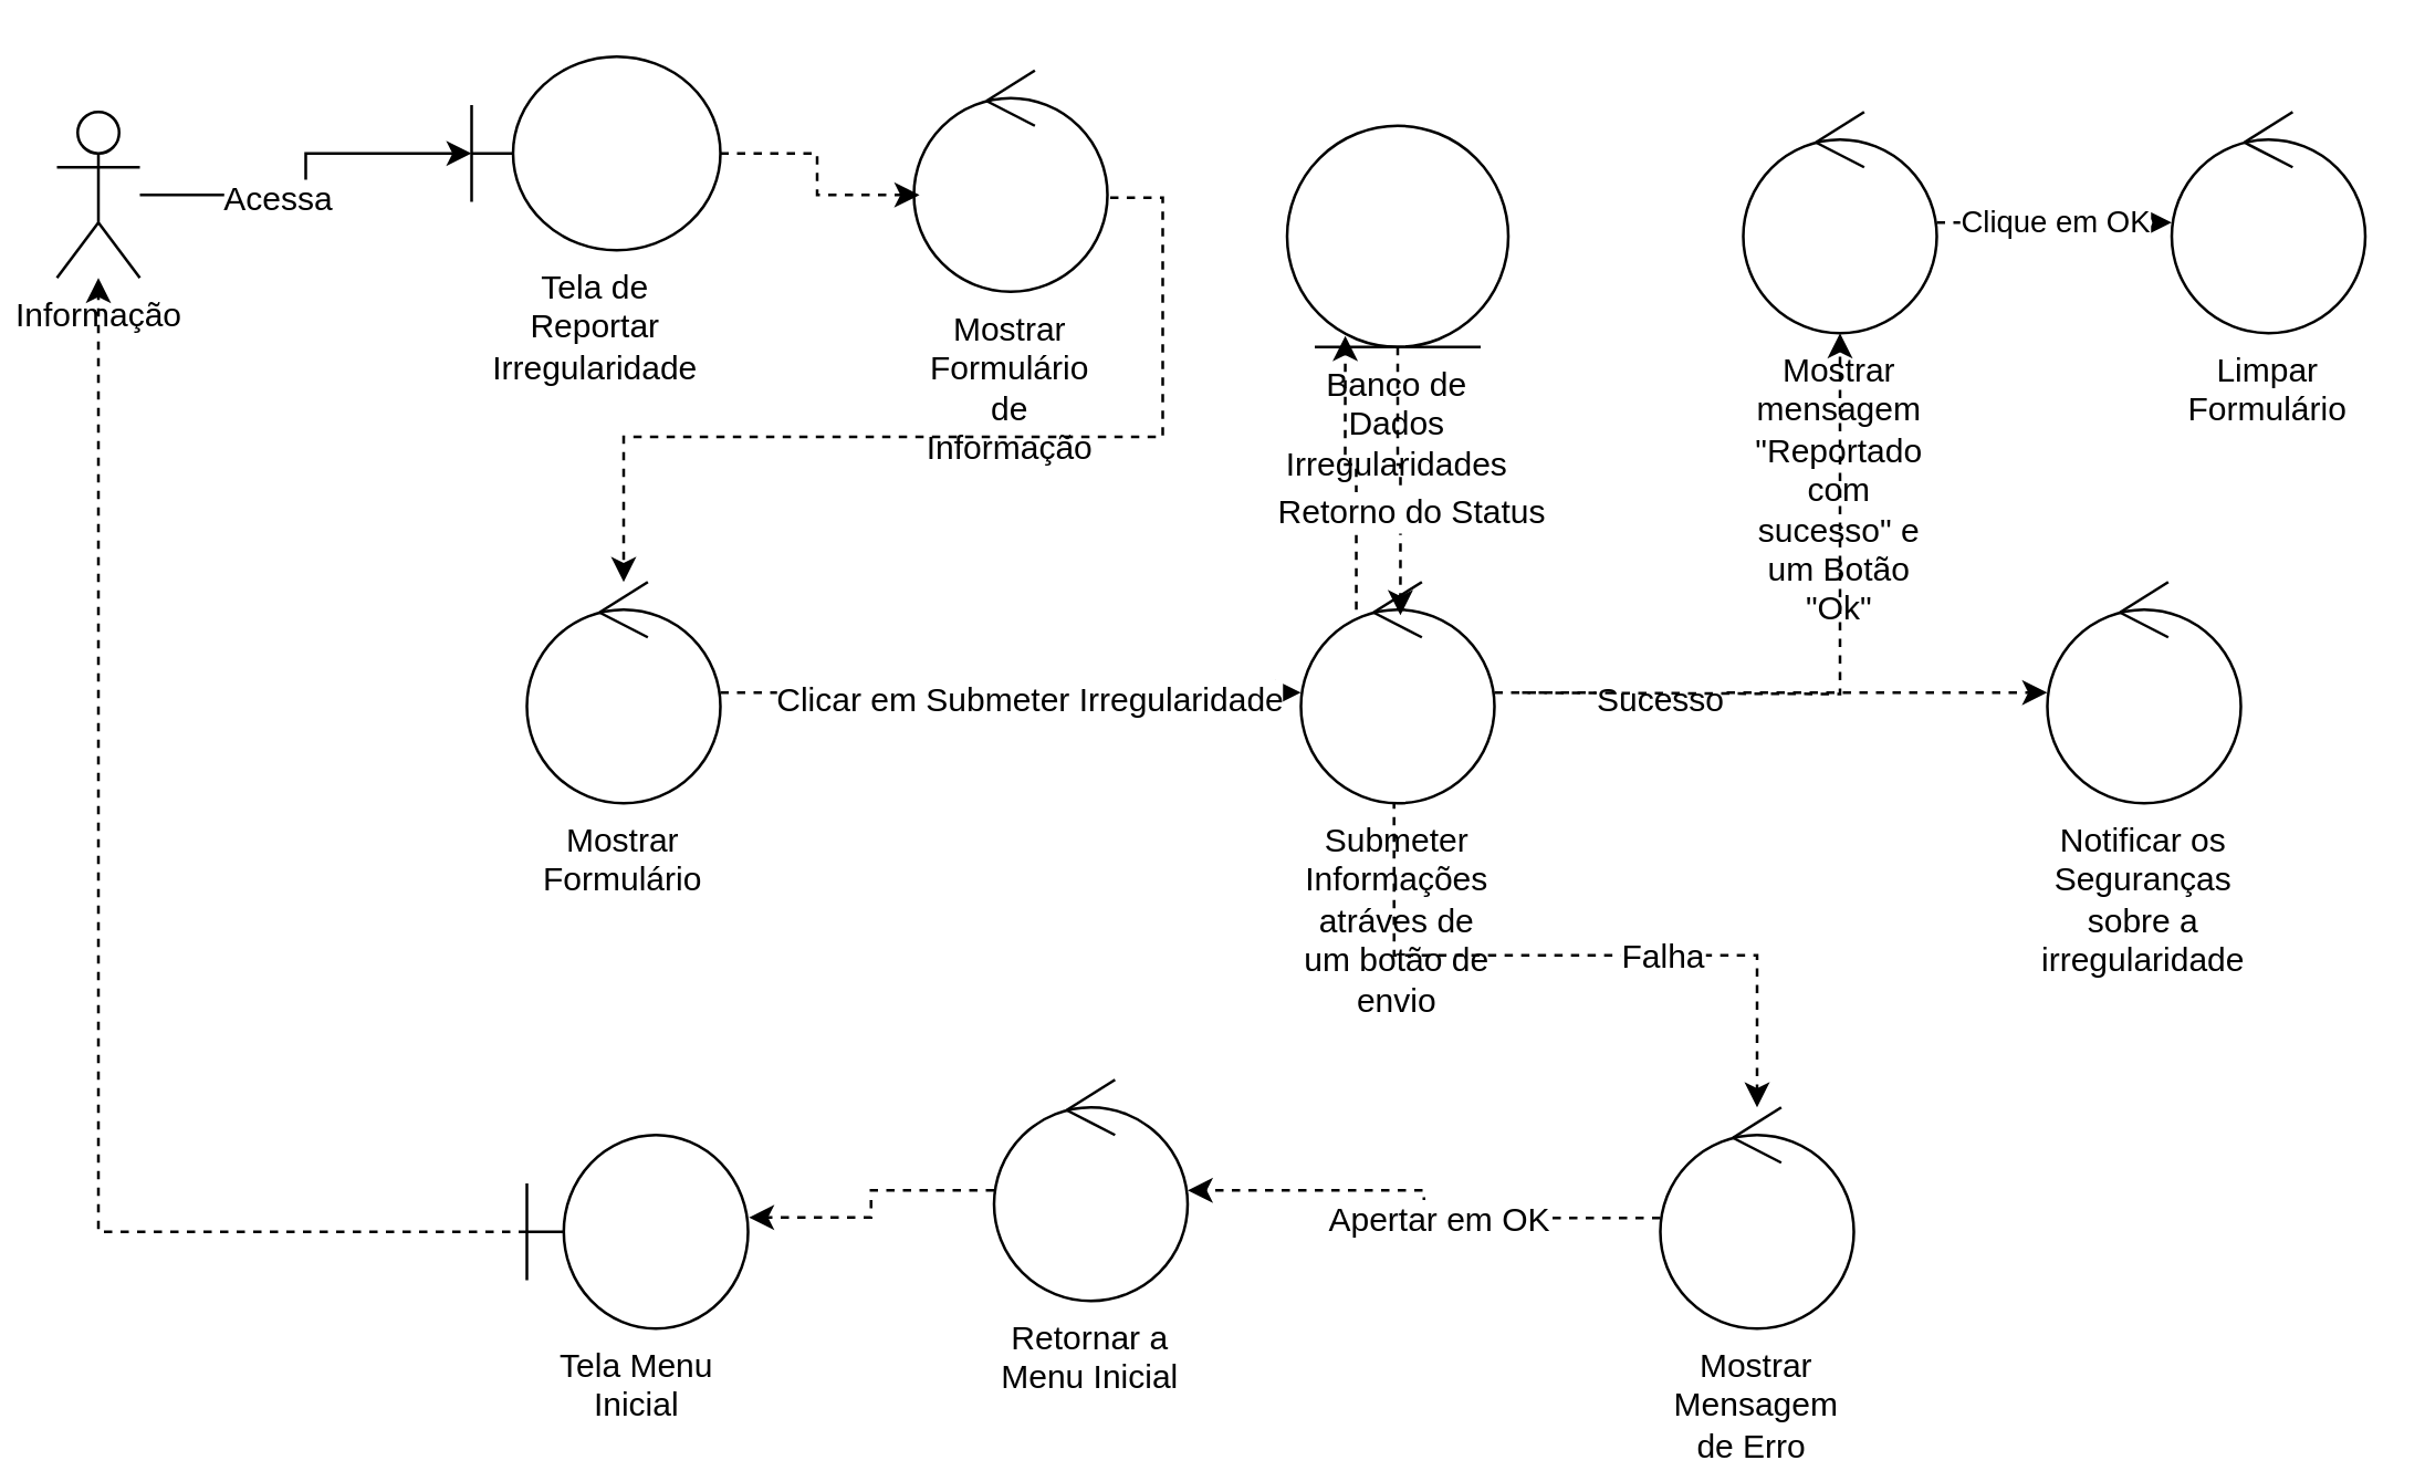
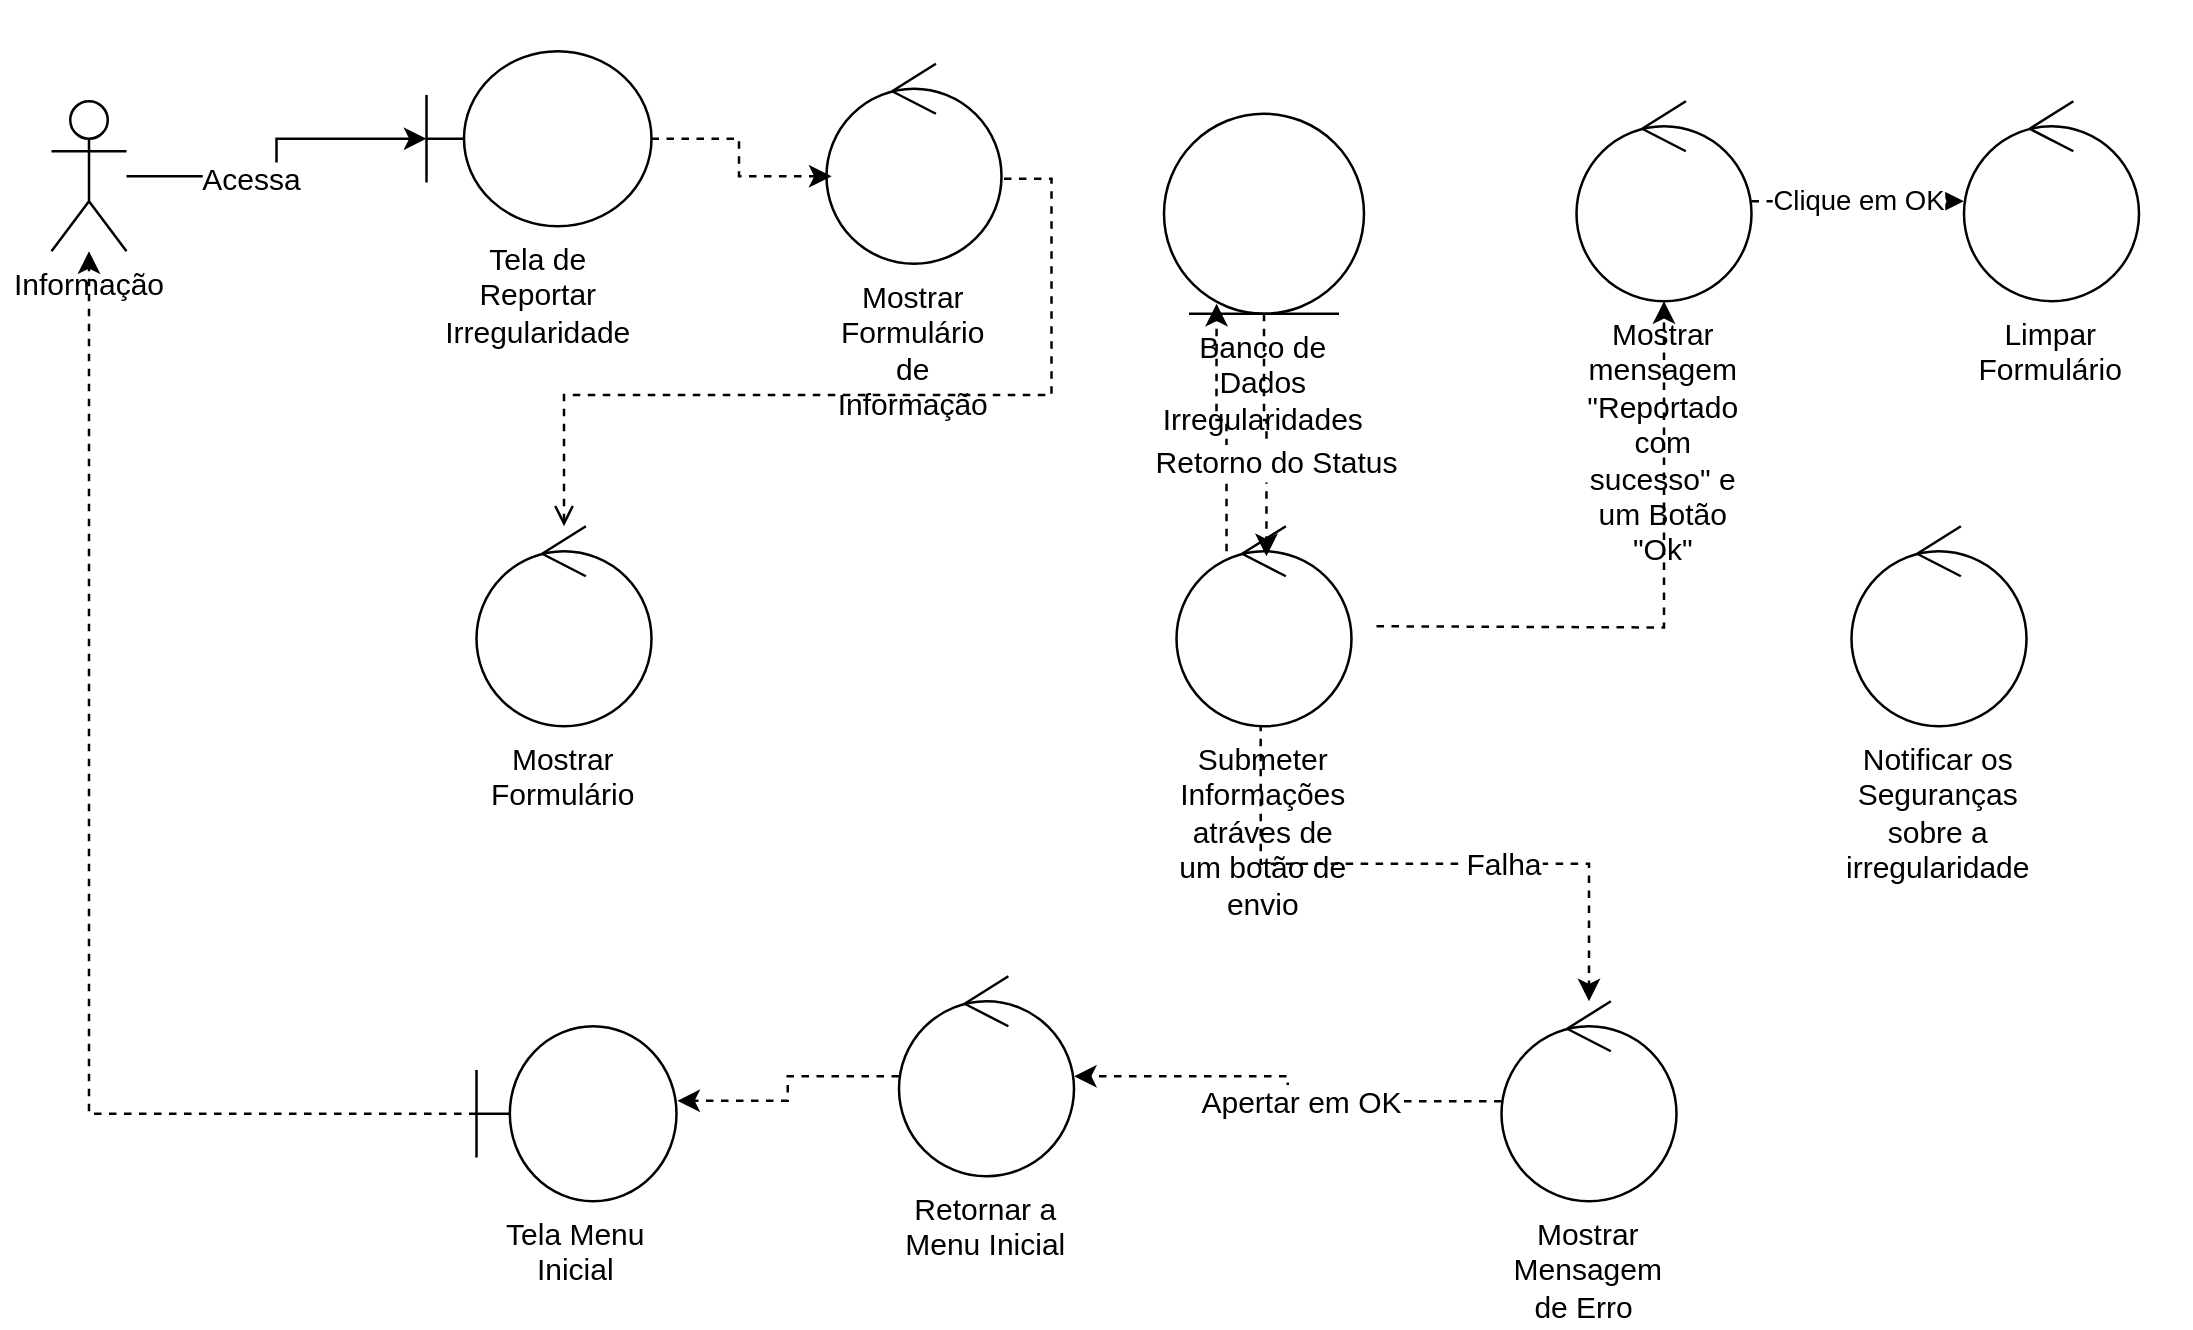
- <mxCell id="17" value="" style="edgeStyle=orthogonalEdgeStyle;rounded=0;orthogonalLoop=1;jettySize=auto;html=1;dashed=1;exitX=1.014;exitY=0.575;exitDx=0;exitDy=0;exitPerimeter=0;" parent="1" source="9" target="18" edge="1"><mxGeometry relative="1" as="geometry"><mxPoint x="400" y="70" as="sourcePoint" /><mxPoint x="590" y="70" as="targetPoint" /></mxGeometry></mxCell>
+ <mxCell id="17" value="" style="edgeStyle=orthogonalEdgeStyle;rounded=0;orthogonalLoop=1;jettySize=auto;html=1;dashed=1;exitX=1.014;exitY=0.575;exitDx=0;exitDy=0;exitPerimeter=0;endArrow=open;" parent="1" source="9" target="18" edge="1"><mxGeometry relative="1" as="geometry"><mxPoint x="400" y="70" as="sourcePoint" /><mxPoint x="590" y="70" as="targetPoint" /></mxGeometry></mxCell>
- <mxCell id="7" style="edgeStyle=orthogonalEdgeStyle;rounded=0;orthogonalLoop=1;jettySize=auto;html=1;dashed=1;" parent="1" source="18" target="16" edge="1"><mxGeometry relative="1" as="geometry" /></mxCell>
- <mxCell id="8" value="Clicar em Submeter Irregularidade" style="edgeLabel;html=1;align=center;verticalAlign=middle;resizable=0;points=[];strokeColor=default;fontFamily=Helvetica;fontSize=12;fontColor=default;labelBackgroundColor=default;fillColor=default;" vertex="1" connectable="0" parent="7"><mxGeometry x="0.056" y="-2" relative="1" as="geometry"><mxPoint as="offset" /></mxGeometry></mxCell>
- <mxCell id="12" value="" style="edgeStyle=orthogonalEdgeStyle;rounded=0;orthogonalLoop=1;jettySize=auto;html=1;dashed=1;" parent="1" source="16" target="20" edge="1"><mxGeometry relative="1" as="geometry" /></mxCell>
- <mxCell id="13" value="Sucesso" style="edgeLabel;html=1;align=center;verticalAlign=middle;resizable=0;points=[];strokeColor=default;fontFamily=Helvetica;fontSize=12;fontColor=default;labelBackgroundColor=default;fillColor=default;" vertex="1" connectable="0" parent="12"><mxGeometry x="-0.411" y="-2" relative="1" as="geometry"><mxPoint as="offset" /></mxGeometry></mxCell>
